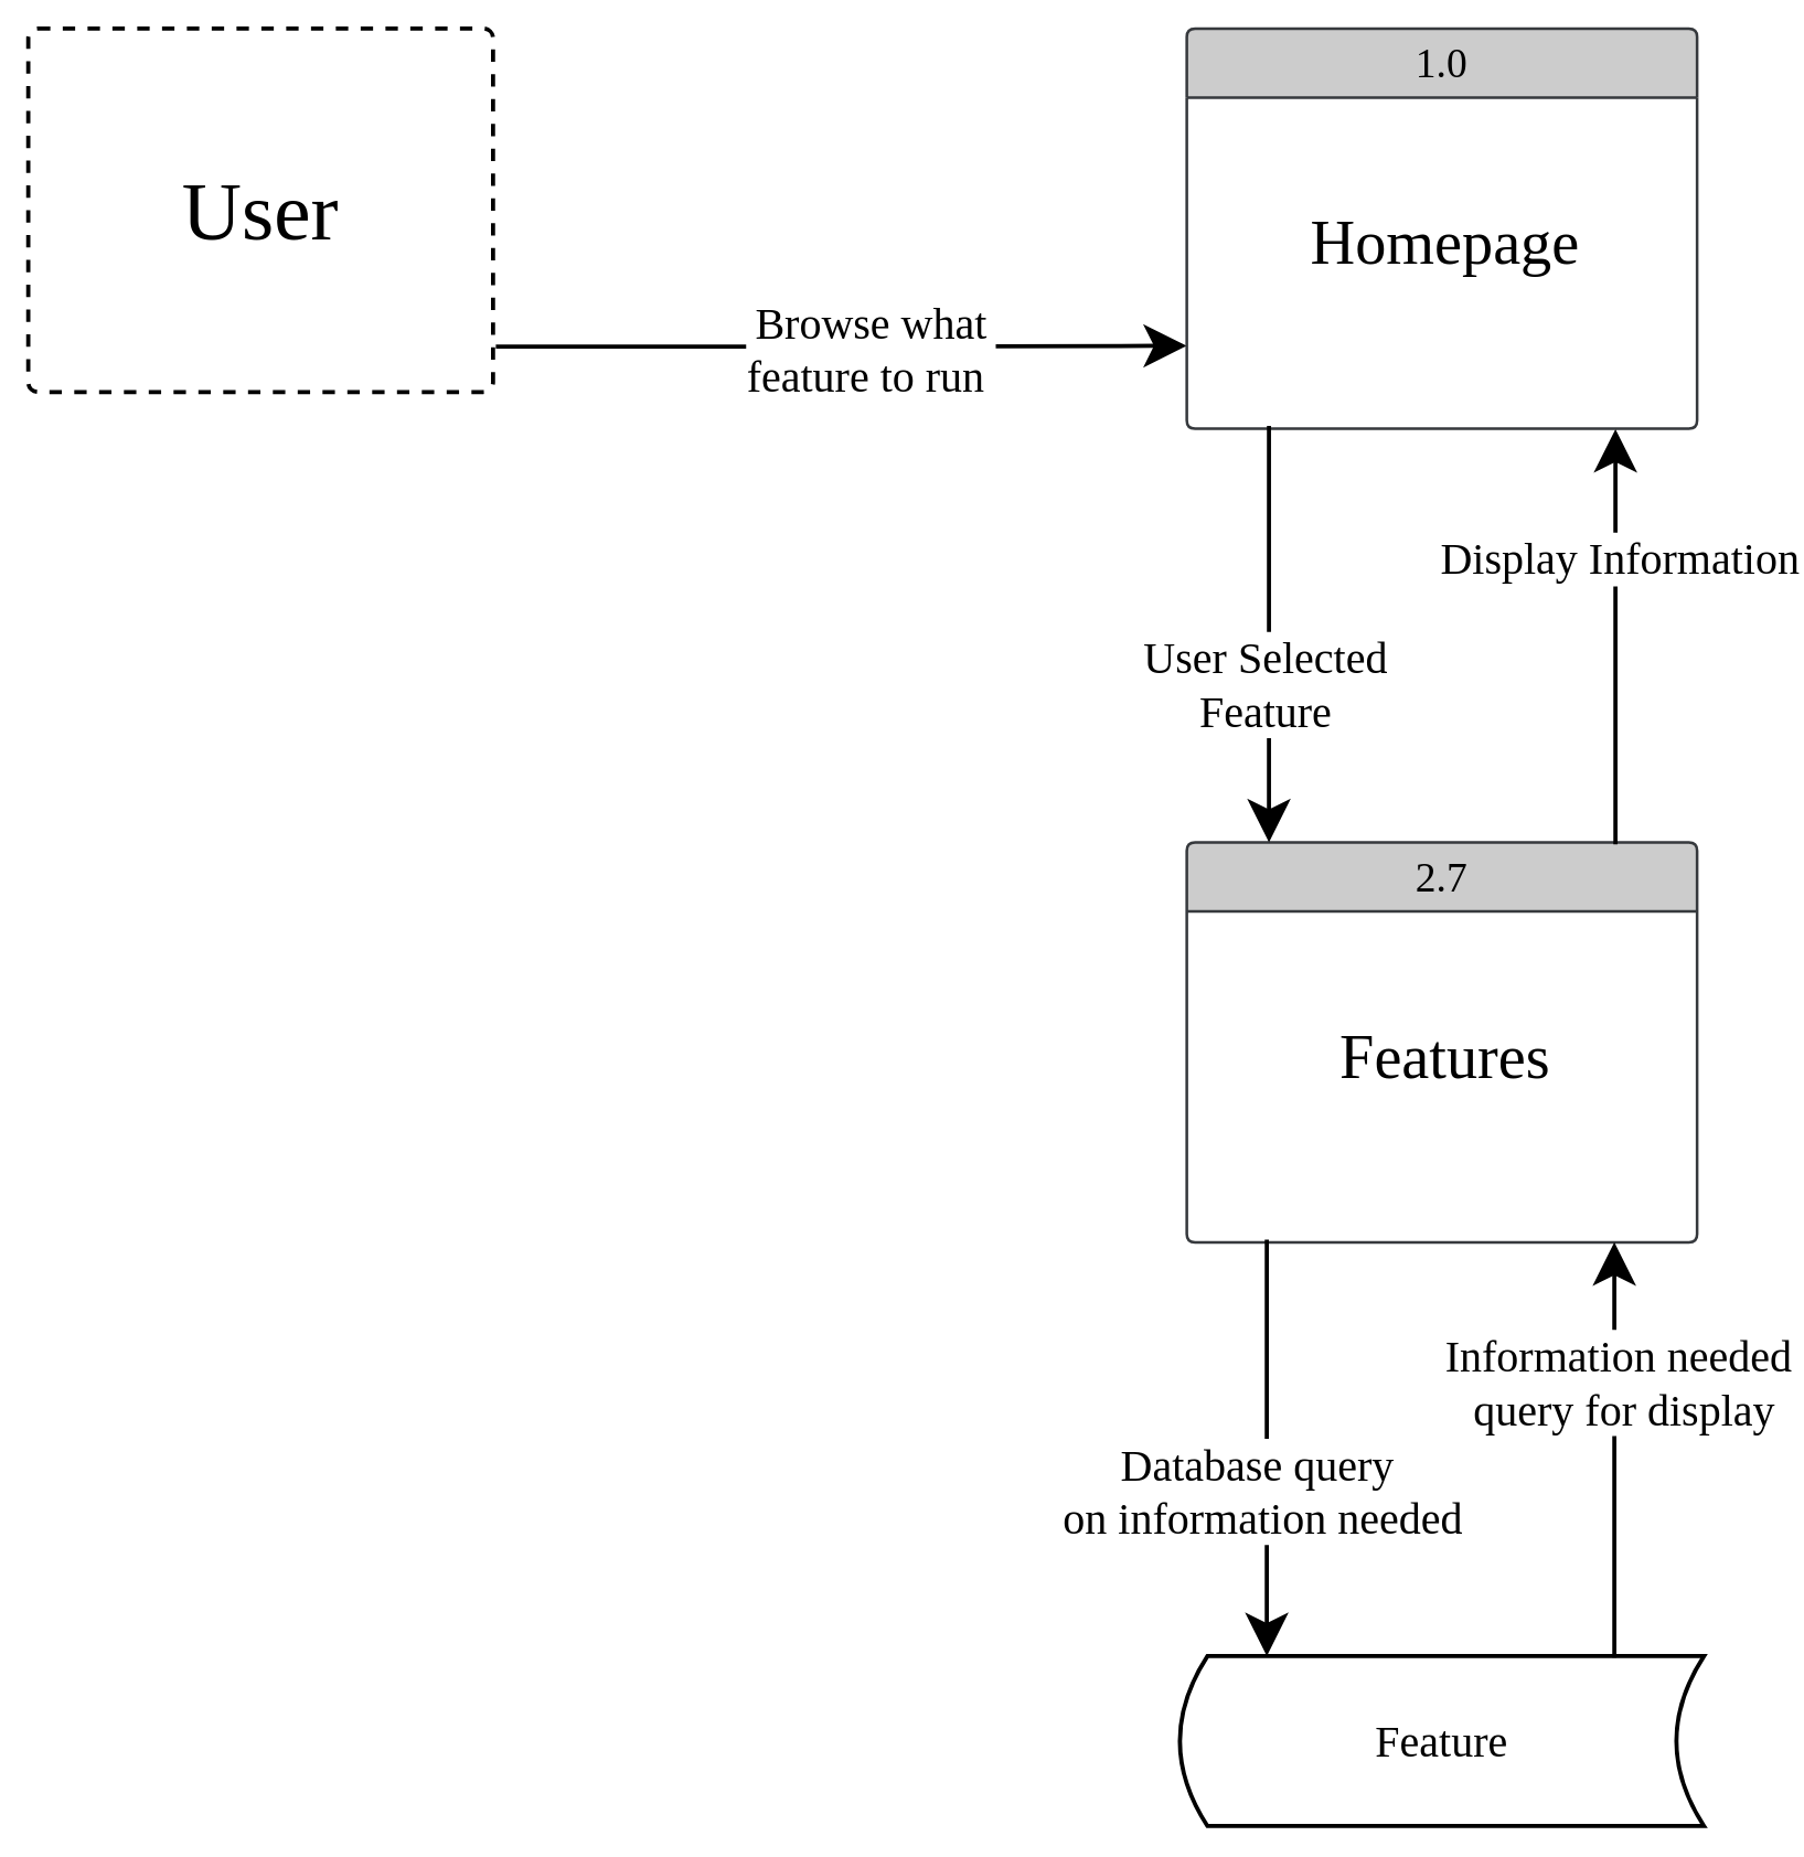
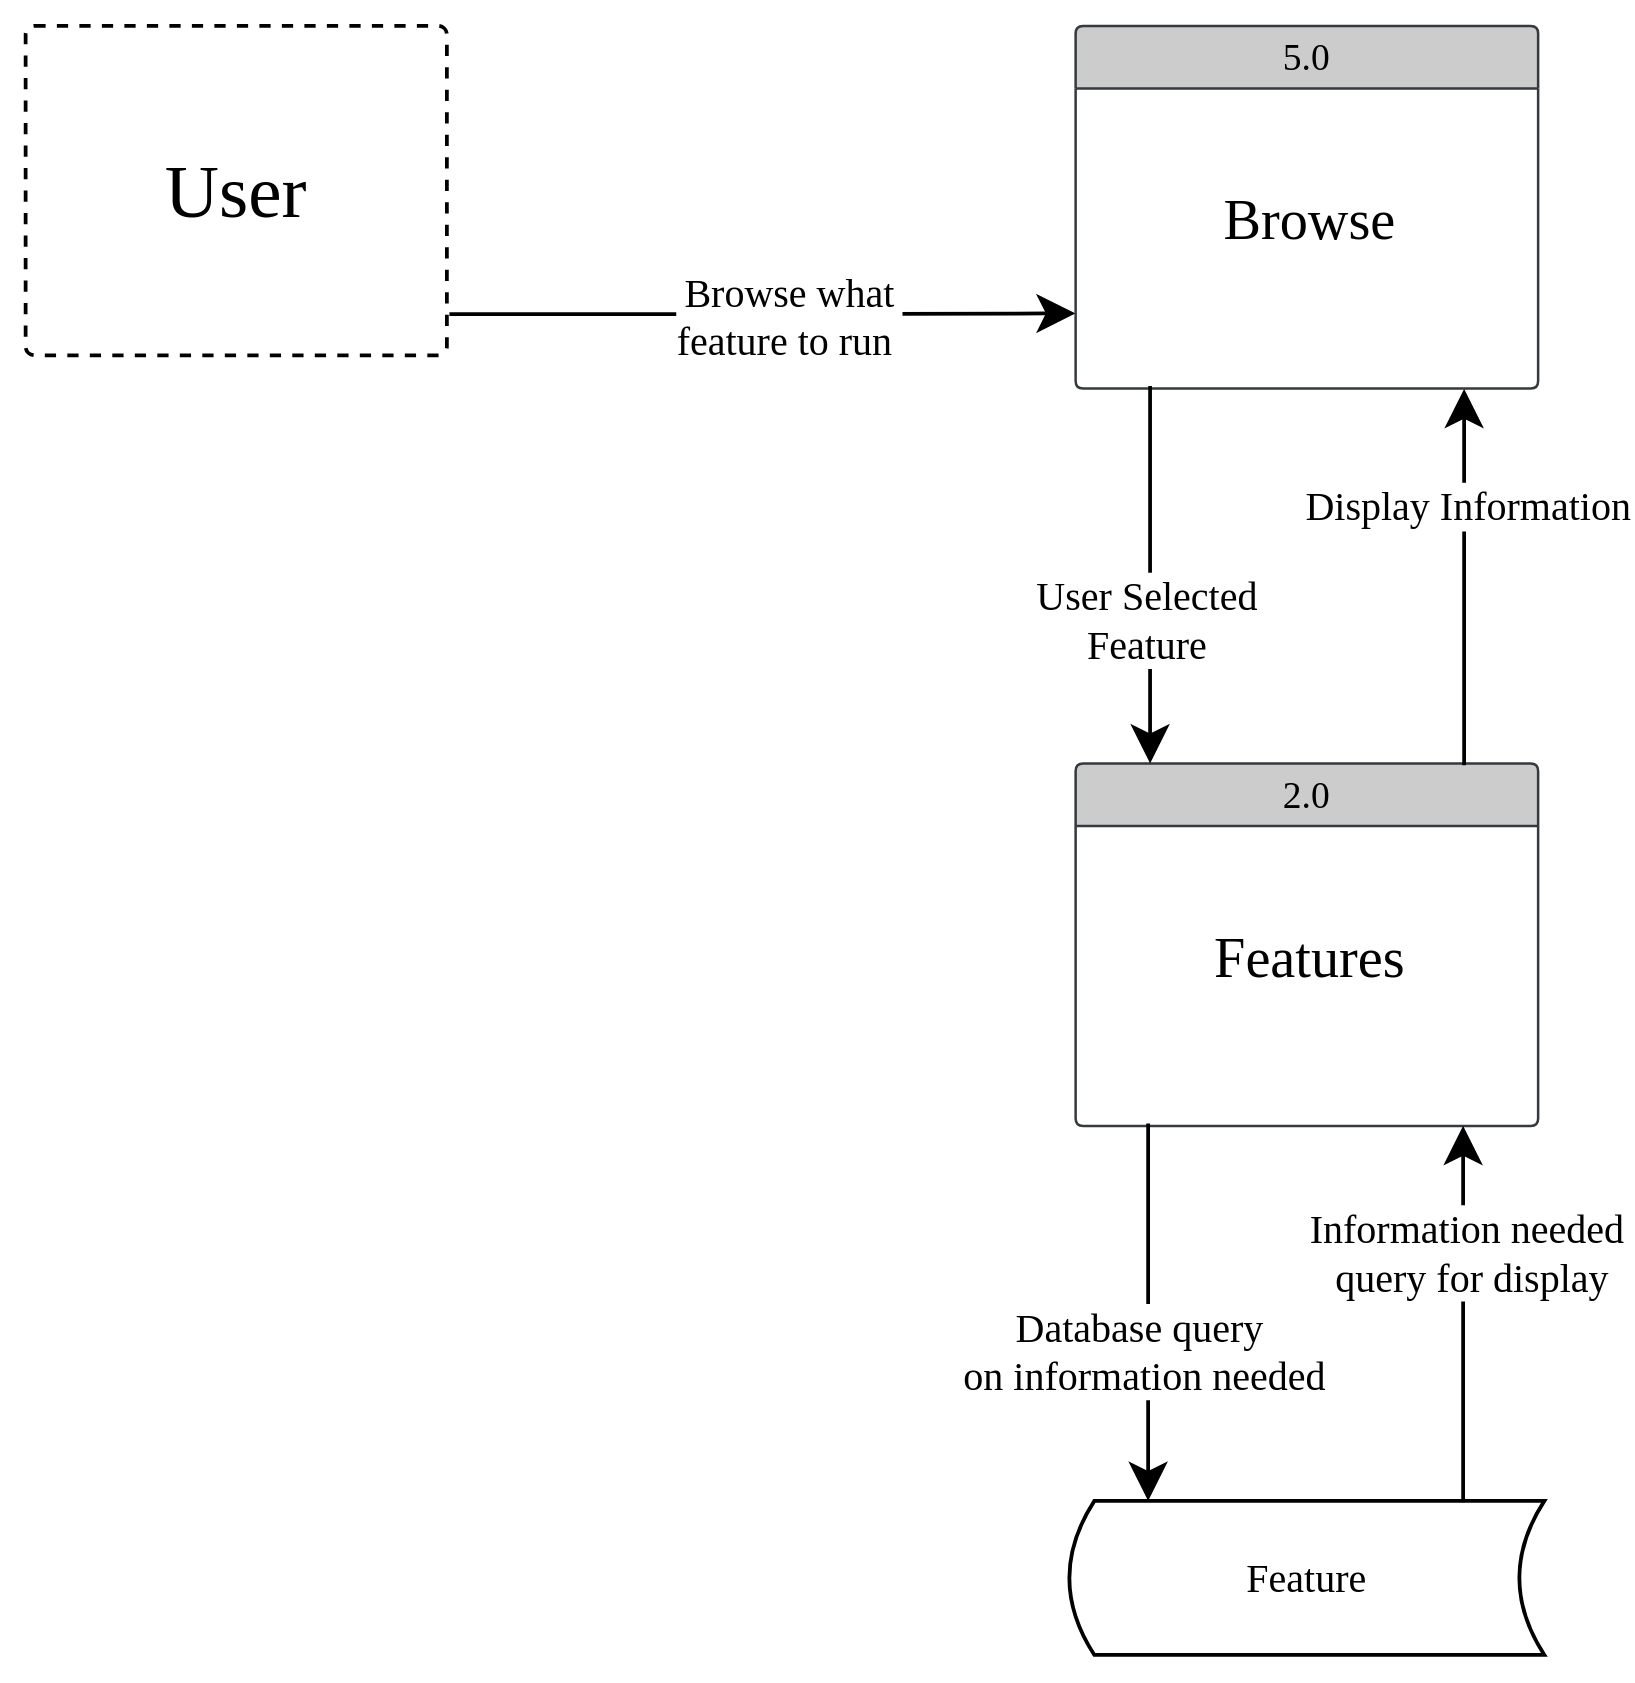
- <mxCell id="5" value="&lt;font style=&quot;font-size: 30px;&quot;&gt;1.0&lt;/font&gt;" style="swimlane;childLayout=stackLayout;horizontal=1;startSize=50;horizontalStack=0;rounded=1;fontSize=14;fontStyle=0;strokeWidth=2;resizeParent=0;resizeLast=1;shadow=0;dashed=0;align=center;arcSize=4;whiteSpace=wrap;html=1;fillColor=#cccccc;strokeColor=#36393d;fontFamily=Times New Roman;" vertex="1" parent="1"><mxGeometry x="860" y="20" width="370" height="290" as="geometry" /></mxCell>
+ <mxCell id="5" value="&lt;font style=&quot;font-size: 30px;&quot;&gt;5.0&lt;/font&gt;" style="swimlane;childLayout=stackLayout;horizontal=1;startSize=50;horizontalStack=0;rounded=1;fontSize=14;fontStyle=0;strokeWidth=2;resizeParent=0;resizeLast=1;shadow=0;dashed=0;align=center;arcSize=4;whiteSpace=wrap;html=1;fillColor=#cccccc;strokeColor=#36393d;fontFamily=Times New Roman;" vertex="1" parent="1"><mxGeometry x="860" y="20" width="370" height="290" as="geometry" /></mxCell>
- <mxCell id="6" value="&lt;div style=&quot;&quot;&gt;&lt;br&gt;&lt;/div&gt;&lt;div style=&quot;&quot;&gt;&lt;br&gt;&lt;/div&gt;&lt;div style=&quot;&quot;&gt;&lt;br&gt;&lt;/div&gt;&lt;div style=&quot;&quot;&gt;&lt;br&gt;&lt;/div&gt;&lt;div style=&quot;&quot;&gt;&lt;br&gt;&lt;/div&gt;&lt;div style=&quot;&quot;&gt;&lt;span style=&quot;background-color: initial;&quot;&gt;&lt;font style=&quot;font-size: 45px;&quot;&gt;Homepage&lt;/font&gt;&lt;/span&gt;&lt;/div&gt;" style="align=center;strokeColor=none;fillColor=none;spacingLeft=4;fontSize=12;verticalAlign=top;resizable=0;rotatable=0;part=1;html=1;fontFamily=Times New Roman;" vertex="1" parent="5"><mxGeometry y="50" width="370" height="240" as="geometry" /></mxCell>
+ <mxCell id="6" value="&lt;div style=&quot;&quot;&gt;&lt;br&gt;&lt;/div&gt;&lt;div style=&quot;&quot;&gt;&lt;br&gt;&lt;/div&gt;&lt;div style=&quot;&quot;&gt;&lt;br&gt;&lt;/div&gt;&lt;div style=&quot;&quot;&gt;&lt;br&gt;&lt;/div&gt;&lt;div style=&quot;&quot;&gt;&lt;br&gt;&lt;/div&gt;&lt;div style=&quot;&quot;&gt;&lt;span style=&quot;background-color: initial;&quot;&gt;&lt;font style=&quot;font-size: 45px;&quot;&gt;Browse&lt;/font&gt;&lt;/span&gt;&lt;/div&gt;" style="align=center;strokeColor=none;fillColor=none;spacingLeft=4;fontSize=12;verticalAlign=top;resizable=0;rotatable=0;part=1;html=1;fontFamily=Times New Roman;" vertex="1" parent="5"><mxGeometry y="50" width="370" height="240" as="geometry" /></mxCell>
- <mxCell id="7" value="&lt;font style=&quot;font-size: 30px;&quot;&gt;2.7&lt;/font&gt;" style="swimlane;childLayout=stackLayout;horizontal=1;startSize=50;horizontalStack=0;rounded=1;fontSize=14;fontStyle=0;strokeWidth=2;resizeParent=0;resizeLast=1;shadow=0;dashed=0;align=center;arcSize=4;whiteSpace=wrap;html=1;fillColor=#cccccc;strokeColor=#36393d;fontFamily=Times New Roman;" vertex="1" parent="1"><mxGeometry x="860" y="610" width="370" height="290" as="geometry" /></mxCell>
+ <mxCell id="7" value="&lt;font style=&quot;font-size: 30px;&quot;&gt;2.0&lt;/font&gt;" style="swimlane;childLayout=stackLayout;horizontal=1;startSize=50;horizontalStack=0;rounded=1;fontSize=14;fontStyle=0;strokeWidth=2;resizeParent=0;resizeLast=1;shadow=0;dashed=0;align=center;arcSize=4;whiteSpace=wrap;html=1;fillColor=#cccccc;strokeColor=#36393d;fontFamily=Times New Roman;" vertex="1" parent="1"><mxGeometry x="860" y="610" width="370" height="290" as="geometry" /></mxCell>
